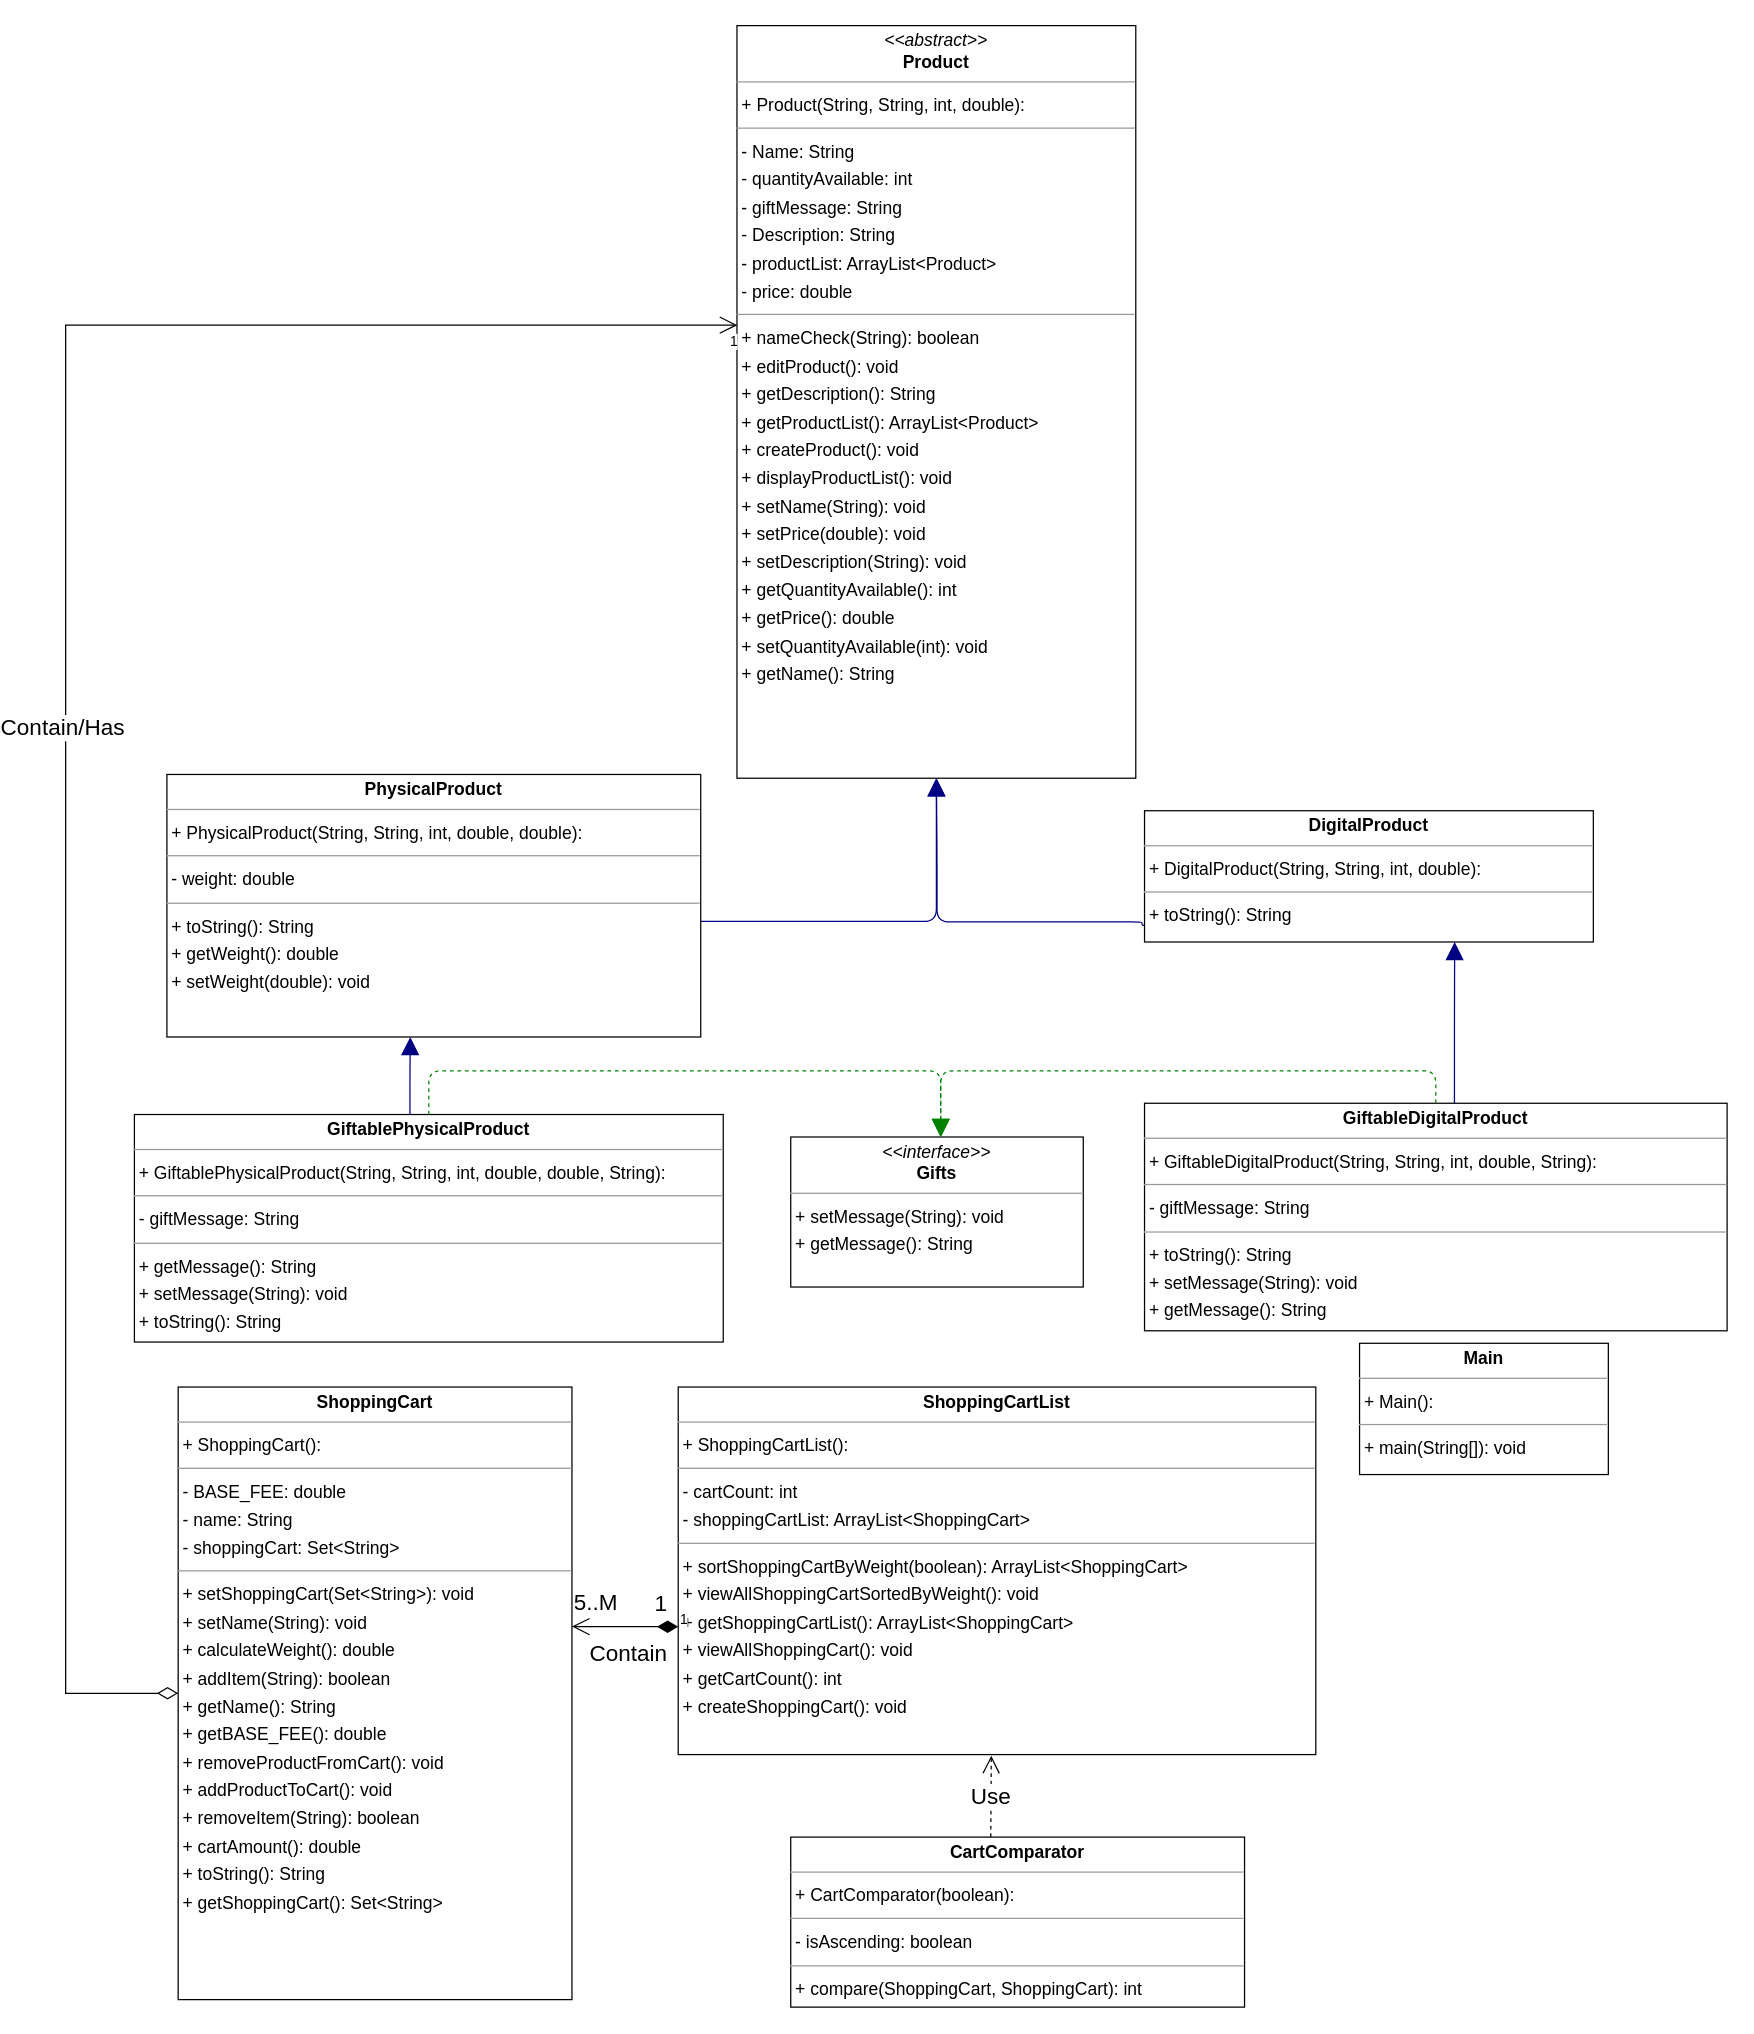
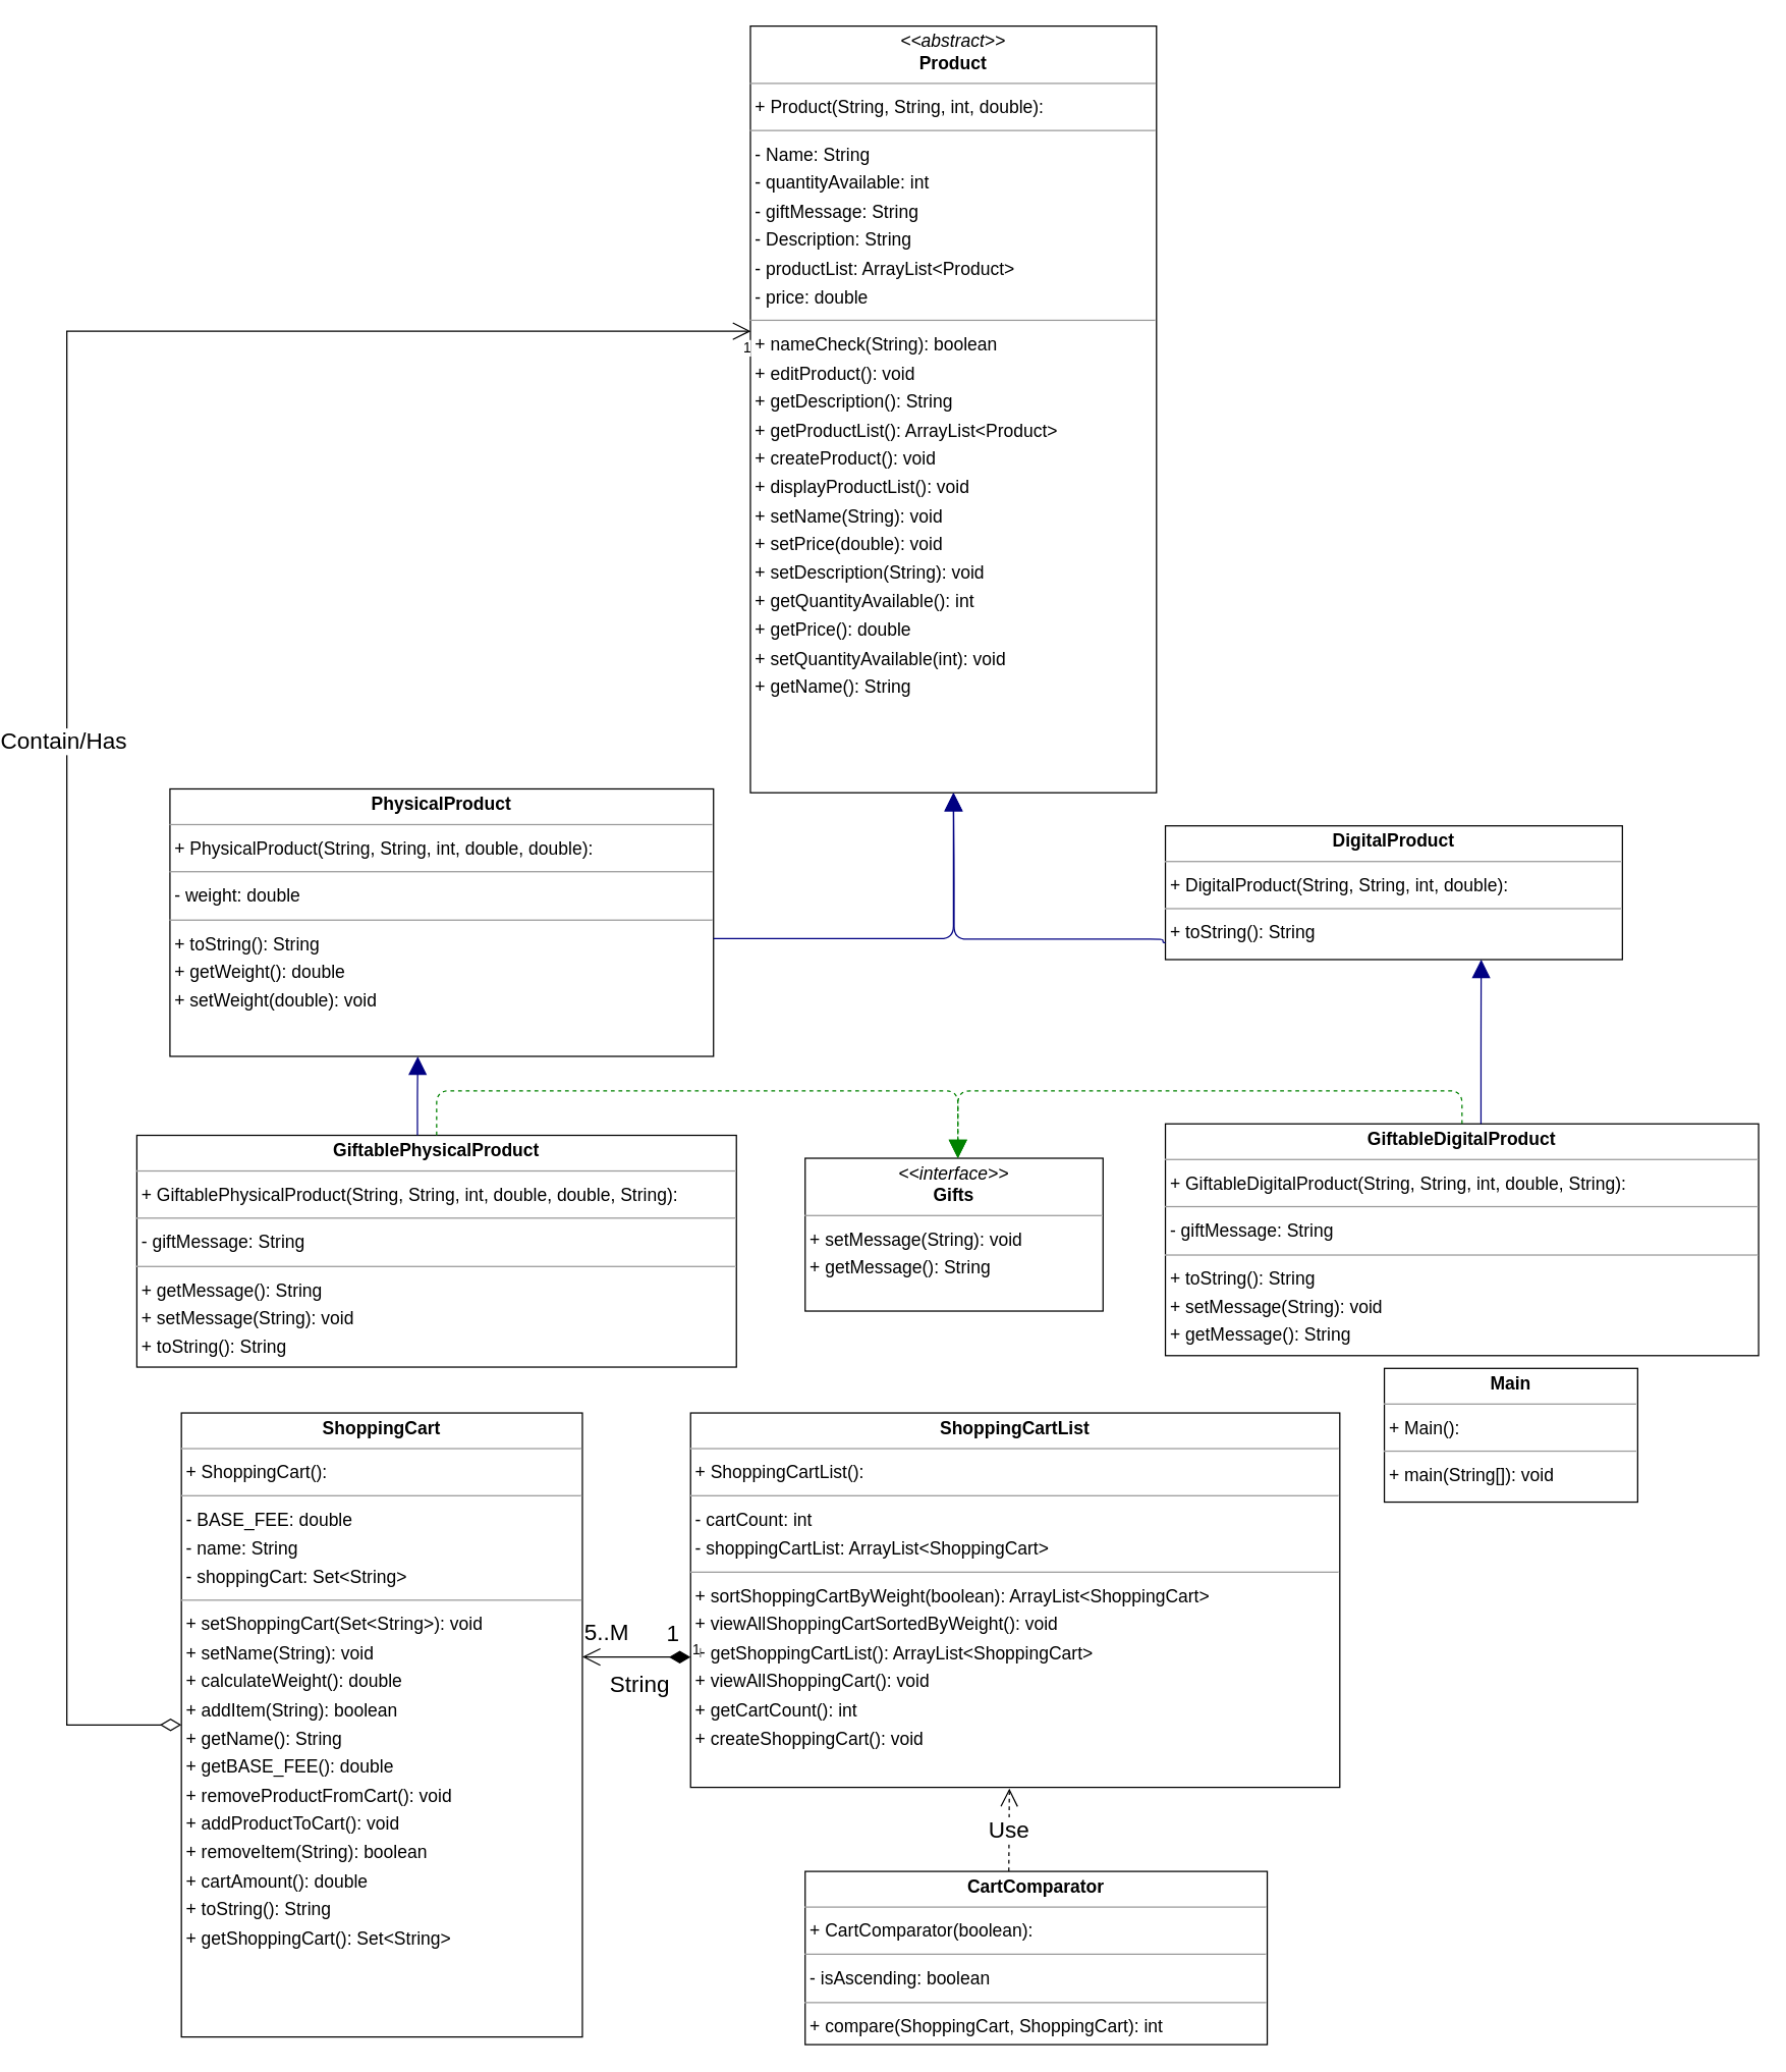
- <mxCell id="24" value="&lt;font style=&quot;font-size: 18px;&quot;&gt;Contain&lt;/font&gt;" style="text;html=1;align=center;verticalAlign=middle;resizable=0;points=[];autosize=1;strokeColor=none;fillColor=none;" parent="1" vertex="1"><mxGeometry x="425" y="1303" width="90" height="40" as="geometry" /></mxCell>
+ <mxCell id="24" value="&lt;font style=&quot;font-size: 18px;&quot;&gt;String&lt;/font&gt;" style="text;html=1;align=center;verticalAlign=middle;resizable=0;points=[];autosize=1;strokeColor=none;fillColor=none;" parent="1" vertex="1"><mxGeometry x="425" y="1303" width="90" height="40" as="geometry" /></mxCell>
